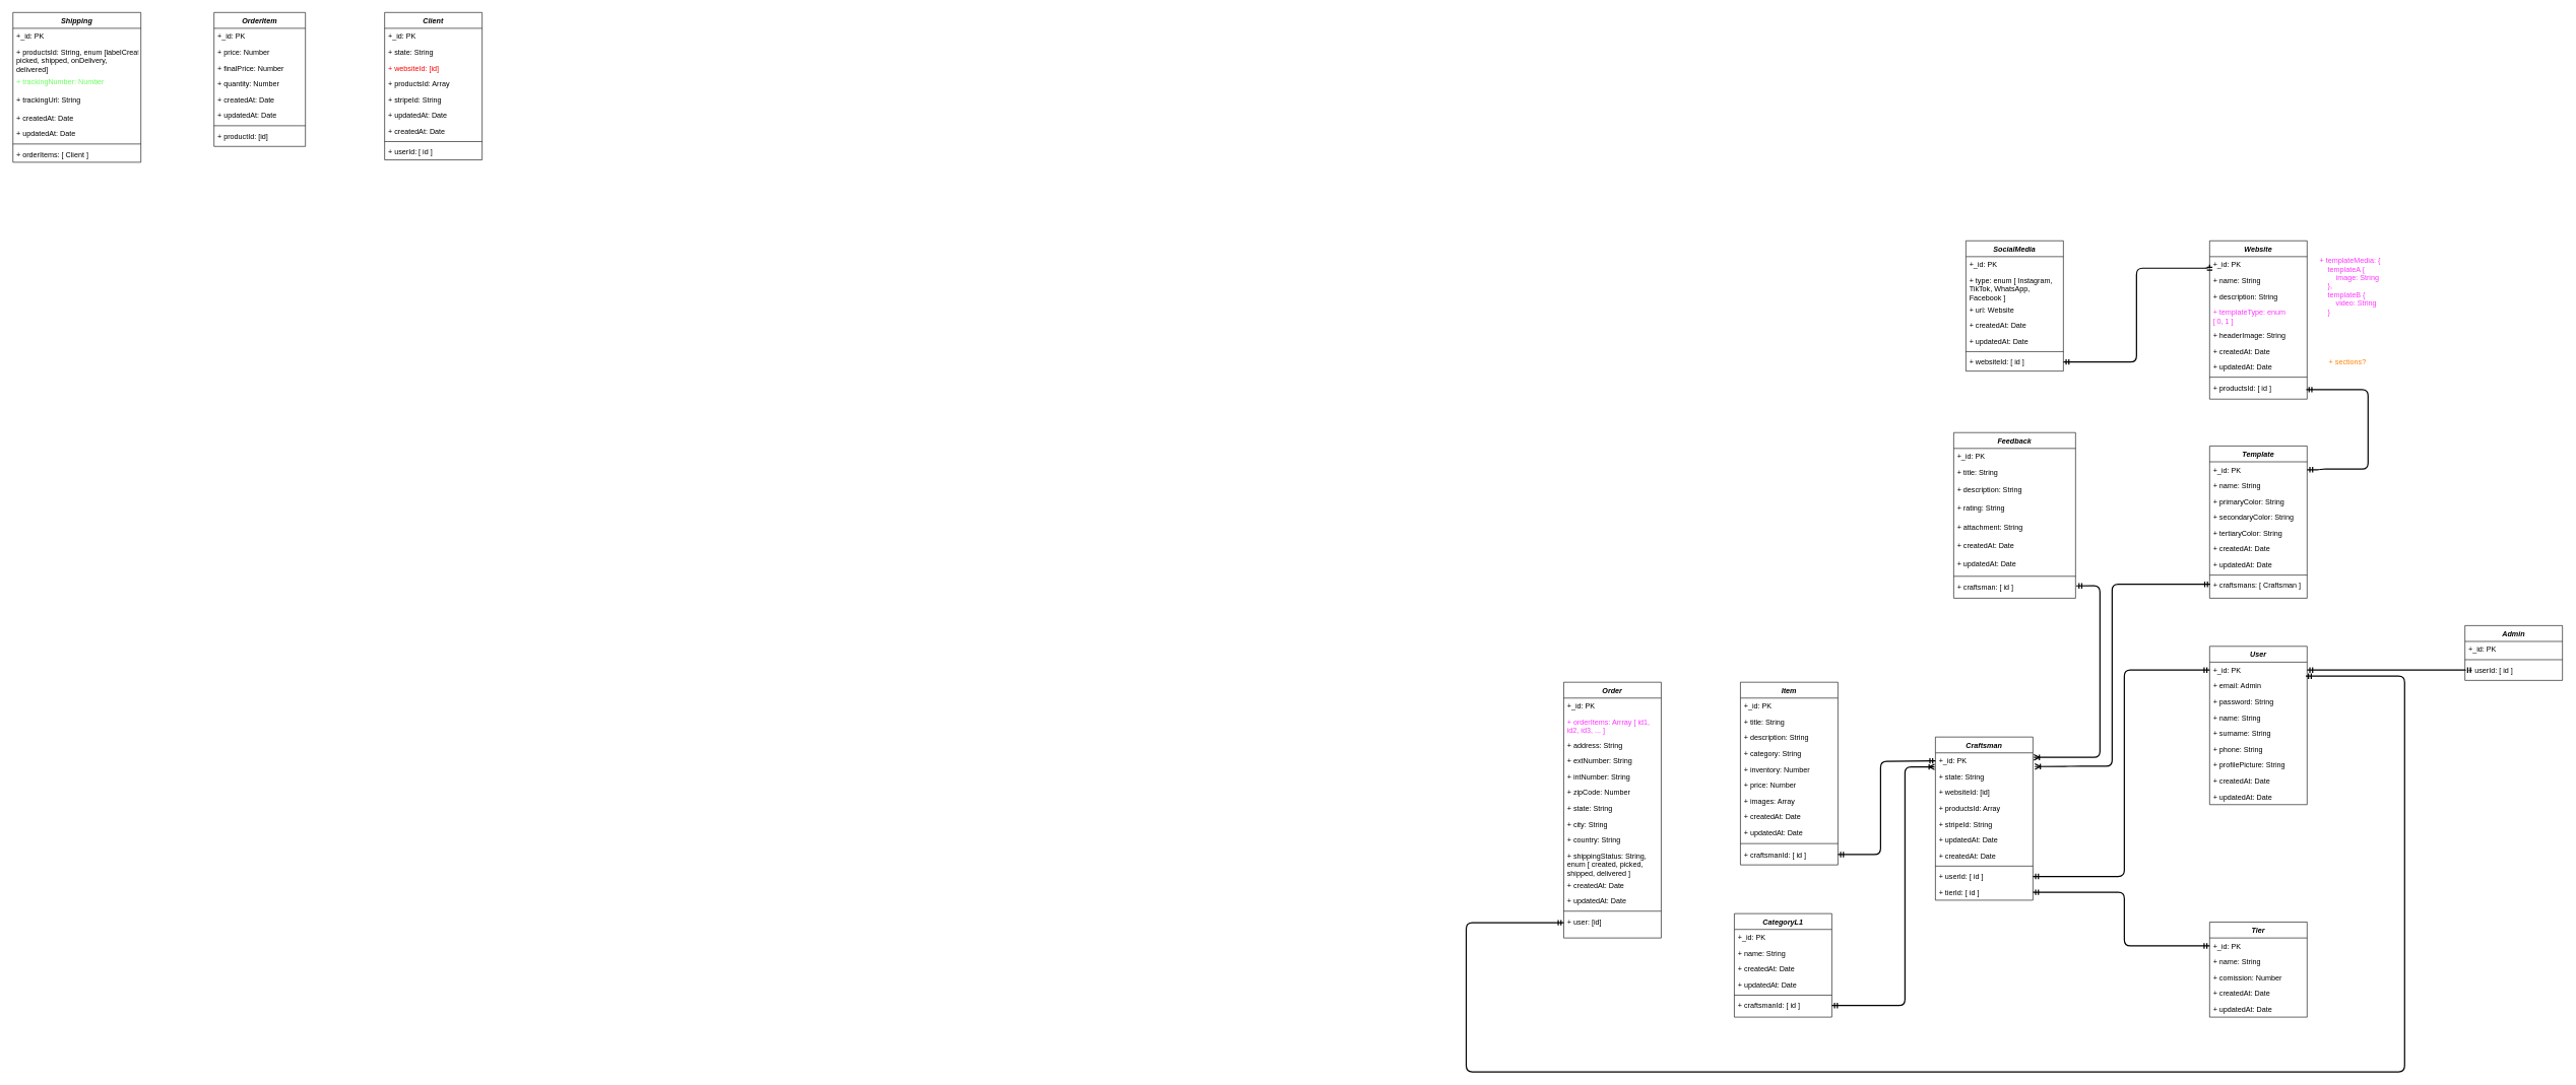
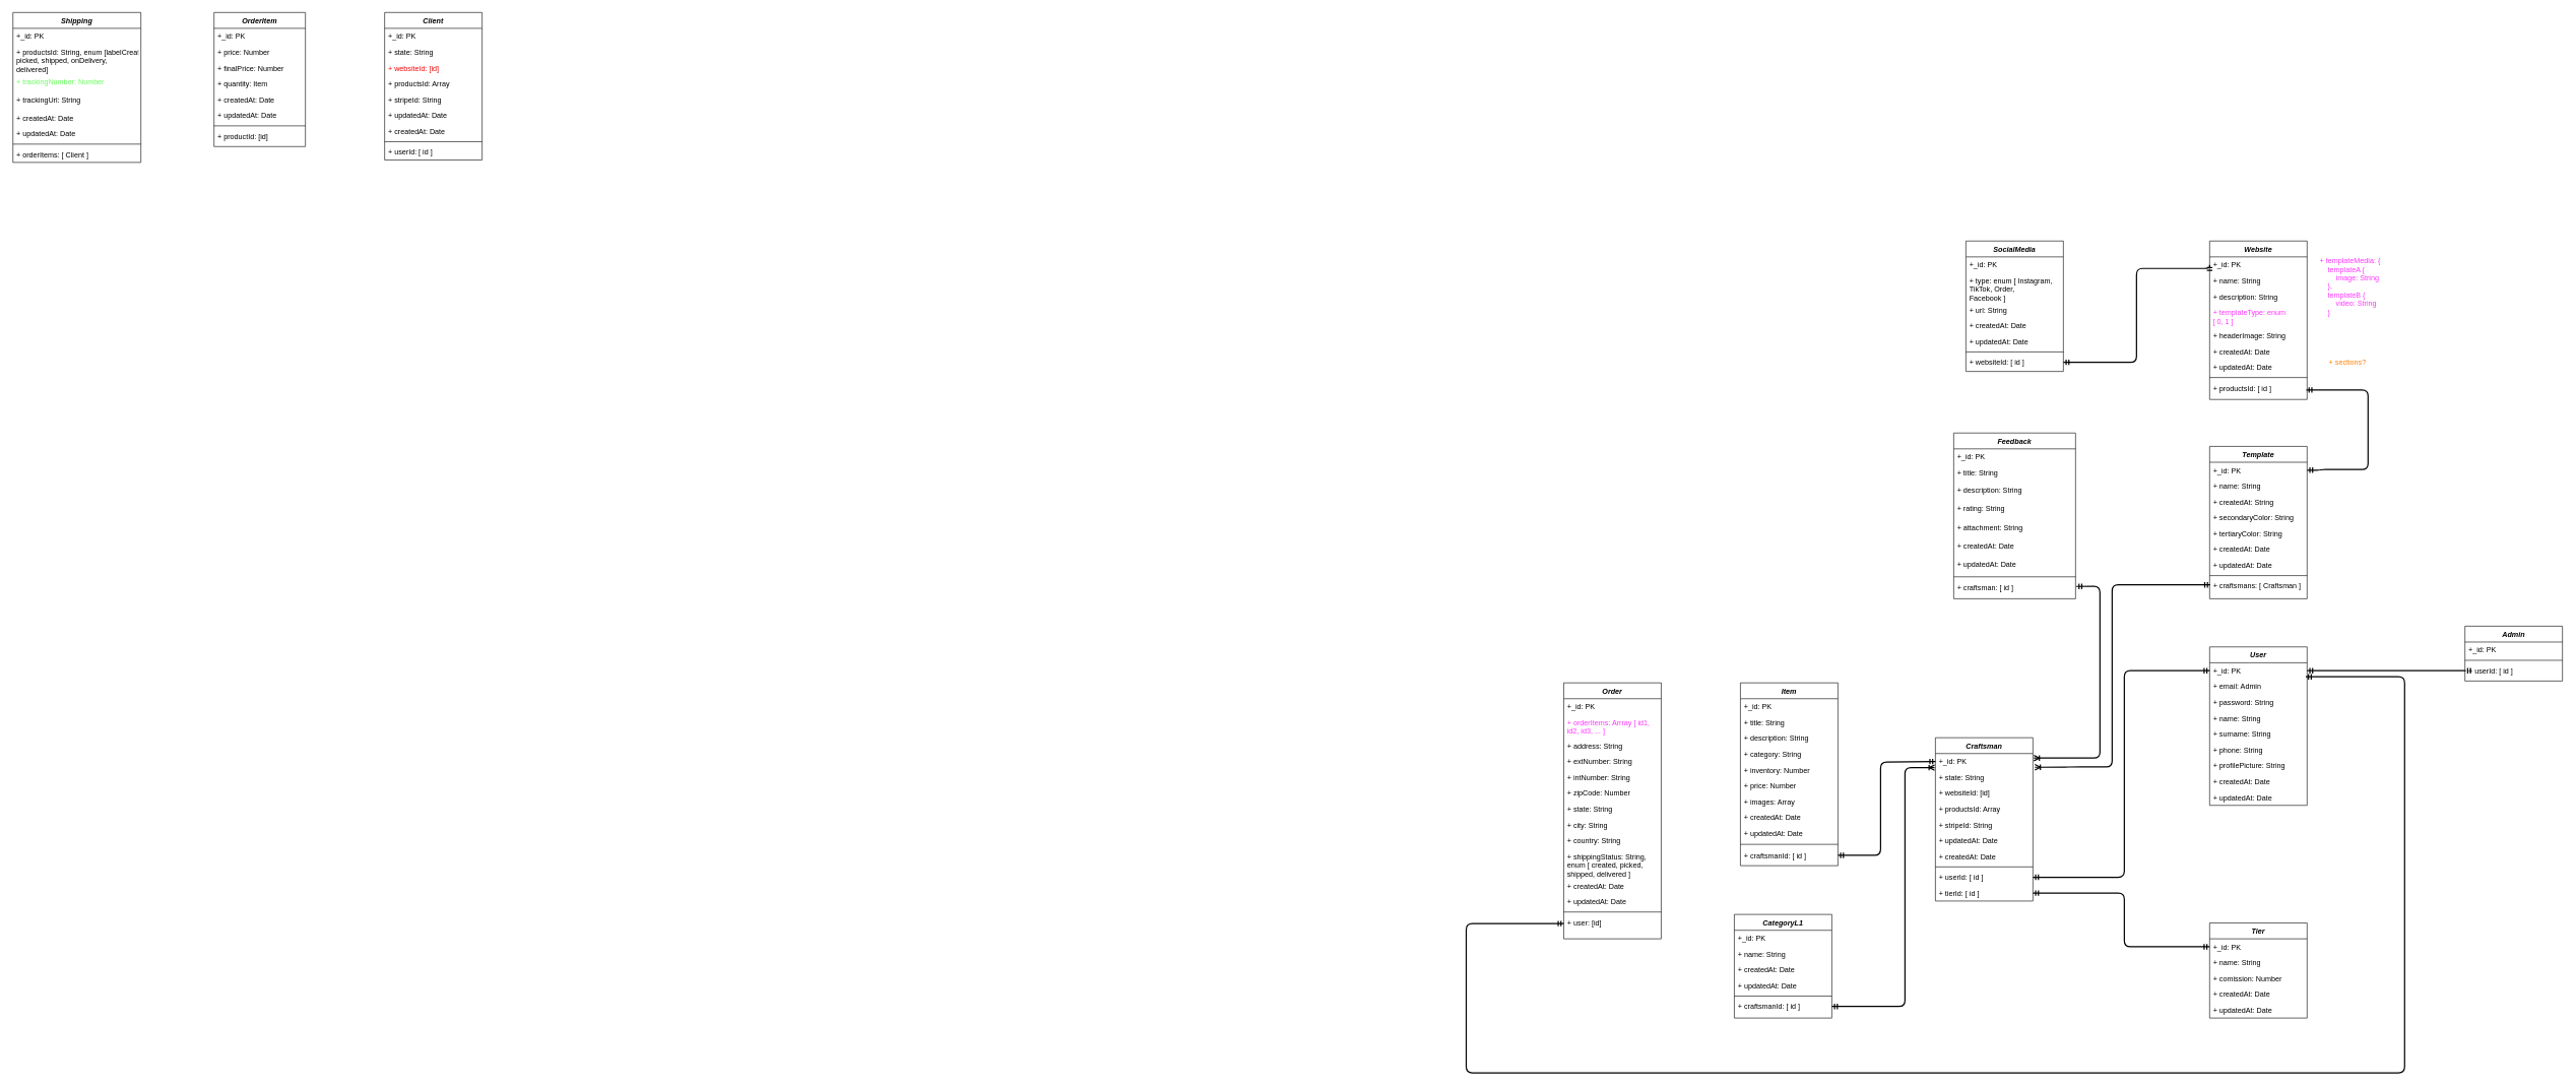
- <mxCell id="132" value="+ quantity: Number" style="text;align=left;verticalAlign=top;spacingLeft=4;spacingRight=4;overflow=hidden;rotatable=0;points=[[0,0.5],[1,0.5]];portConstraint=eastwest;rounded=0;shadow=0;html=0;labelBackgroundColor=none;" vertex="1" parent="128"><mxGeometry y="104" width="150" height="26" as="geometry" /></mxCell>
+ <mxCell id="132" value="+ quantity: Item" style="text;align=left;verticalAlign=top;spacingLeft=4;spacingRight=4;overflow=hidden;rotatable=0;points=[[0,0.5],[1,0.5]];portConstraint=eastwest;rounded=0;shadow=0;html=0;labelBackgroundColor=none;" vertex="1" parent="128"><mxGeometry y="104" width="150" height="26" as="geometry" /></mxCell>
- <mxCell id="105" value="+ type: enum [ Instagram,&#10;TikTok, WhatsApp,&#10;Facebook ]" style="text;align=left;verticalAlign=top;spacingLeft=4;spacingRight=4;overflow=hidden;rotatable=0;points=[[0,0.5],[1,0.5]];portConstraint=eastwest;rounded=0;shadow=0;html=0;labelBackgroundColor=none;" vertex="1" parent="103"><mxGeometry y="52" width="160" height="48" as="geometry" /></mxCell>
+ <mxCell id="105" value="+ type: enum [ Instagram,&#10;TikTok, Order,&#10;Facebook ]" style="text;align=left;verticalAlign=top;spacingLeft=4;spacingRight=4;overflow=hidden;rotatable=0;points=[[0,0.5],[1,0.5]];portConstraint=eastwest;rounded=0;shadow=0;html=0;labelBackgroundColor=none;" vertex="1" parent="103"><mxGeometry y="52" width="160" height="48" as="geometry" /></mxCell>
- <mxCell id="106" value="+ url: Website" style="text;align=left;verticalAlign=top;spacingLeft=4;spacingRight=4;overflow=hidden;rotatable=0;points=[[0,0.5],[1,0.5]];portConstraint=eastwest;rounded=0;shadow=0;html=0;labelBackgroundColor=none;" vertex="1" parent="103"><mxGeometry y="100" width="160" height="26" as="geometry" /></mxCell>
+ <mxCell id="106" value="+ url: String" style="text;align=left;verticalAlign=top;spacingLeft=4;spacingRight=4;overflow=hidden;rotatable=0;points=[[0,0.5],[1,0.5]];portConstraint=eastwest;rounded=0;shadow=0;html=0;labelBackgroundColor=none;" vertex="1" parent="103"><mxGeometry y="100" width="160" height="26" as="geometry" /></mxCell>
- <mxCell id="67" value="+ primaryColor: String" style="text;align=left;verticalAlign=top;spacingLeft=4;spacingRight=4;overflow=hidden;rotatable=0;points=[[0,0.5],[1,0.5]];portConstraint=eastwest;rounded=0;shadow=0;html=0;labelBackgroundColor=none;" vertex="1" parent="64"><mxGeometry y="78" width="160" height="26" as="geometry" /></mxCell>
+ <mxCell id="67" value="+ createdAt: String" style="text;align=left;verticalAlign=top;spacingLeft=4;spacingRight=4;overflow=hidden;rotatable=0;points=[[0,0.5],[1,0.5]];portConstraint=eastwest;rounded=0;shadow=0;html=0;labelBackgroundColor=none;" vertex="1" parent="64"><mxGeometry y="78" width="160" height="26" as="geometry" /></mxCell>
